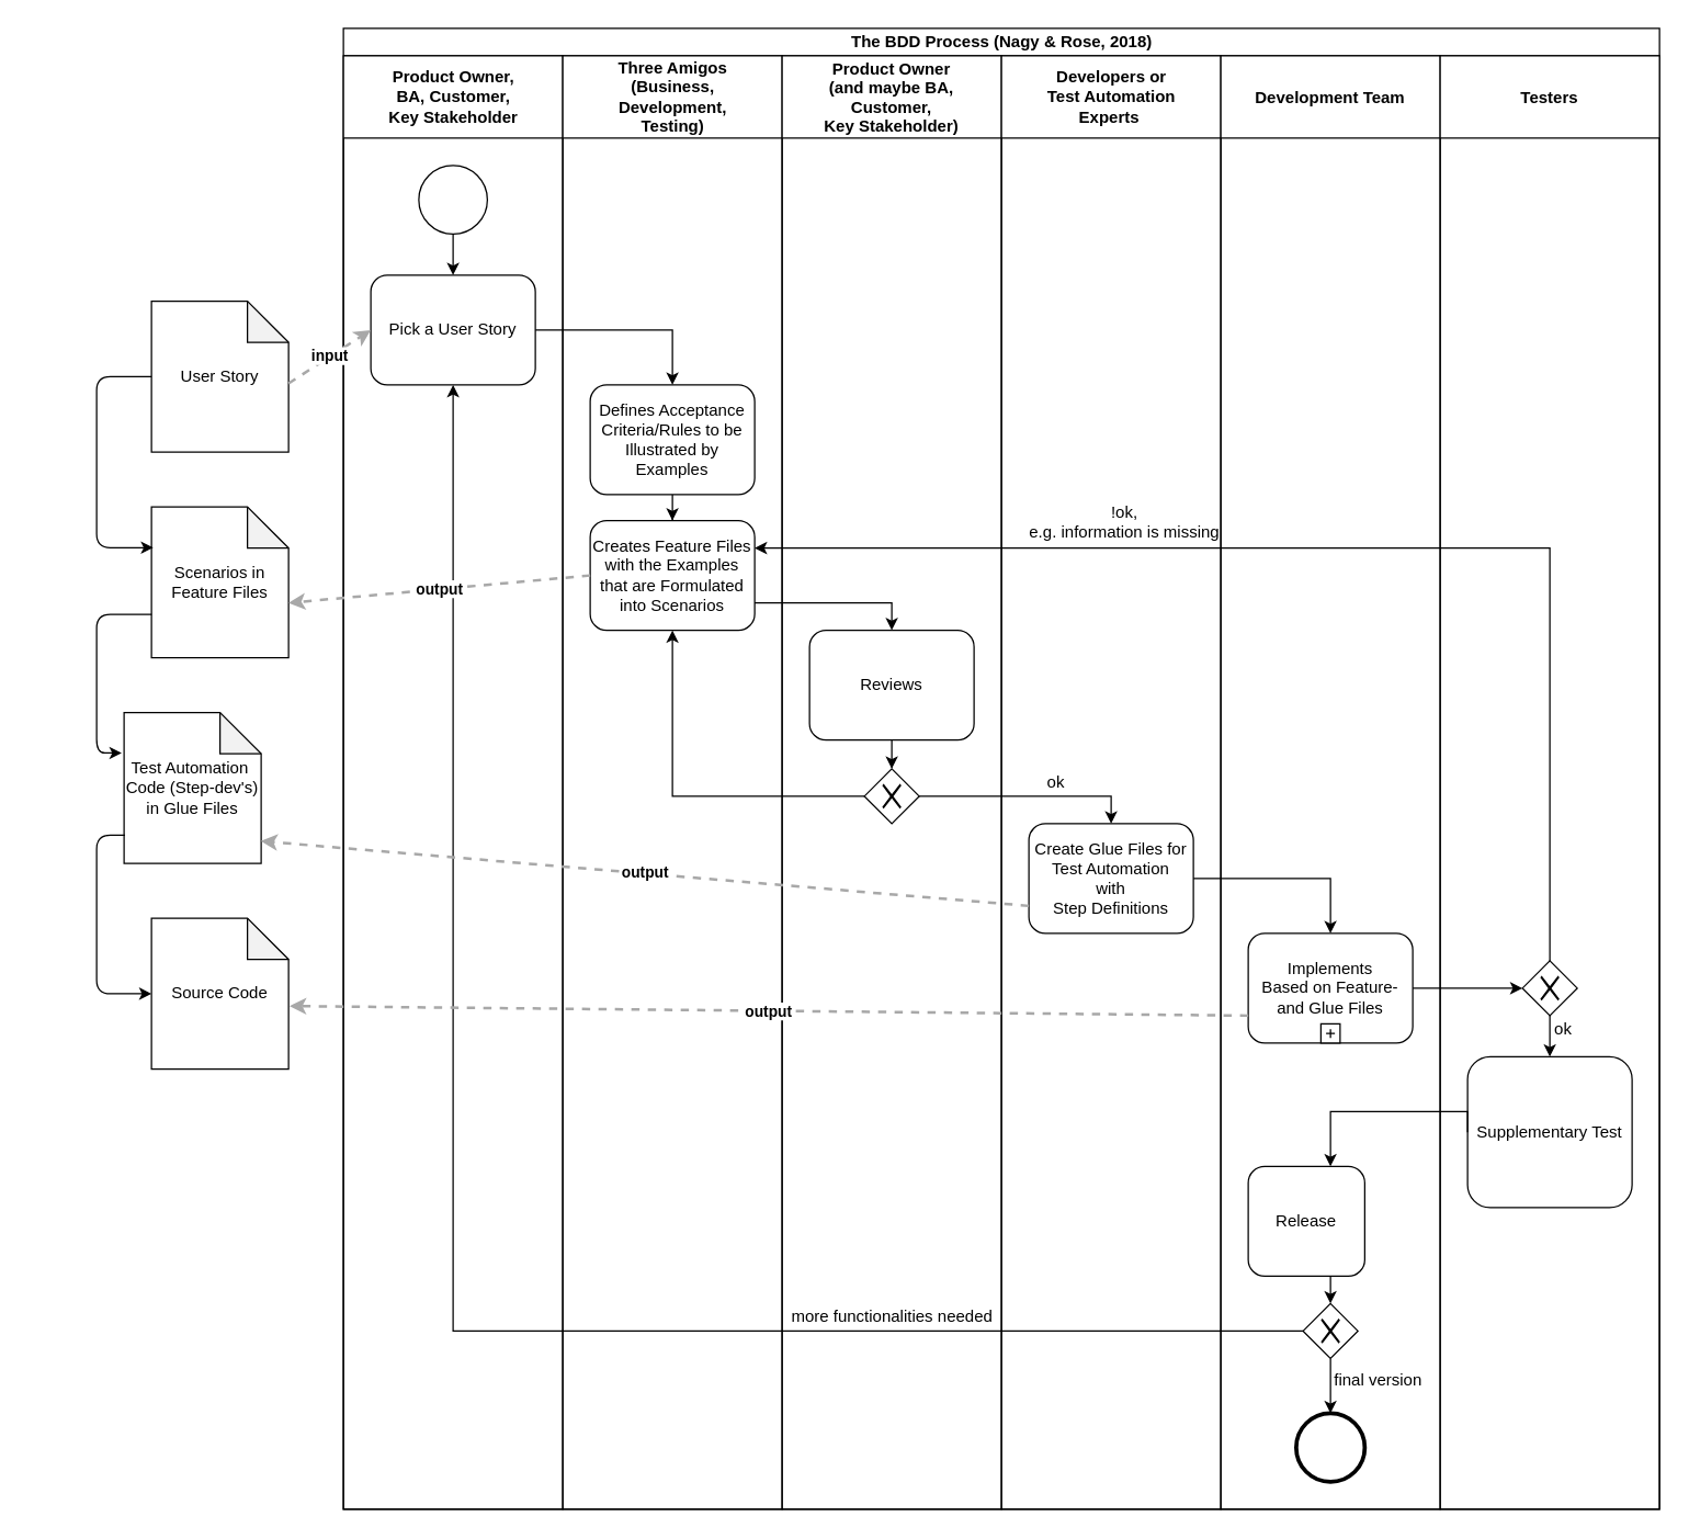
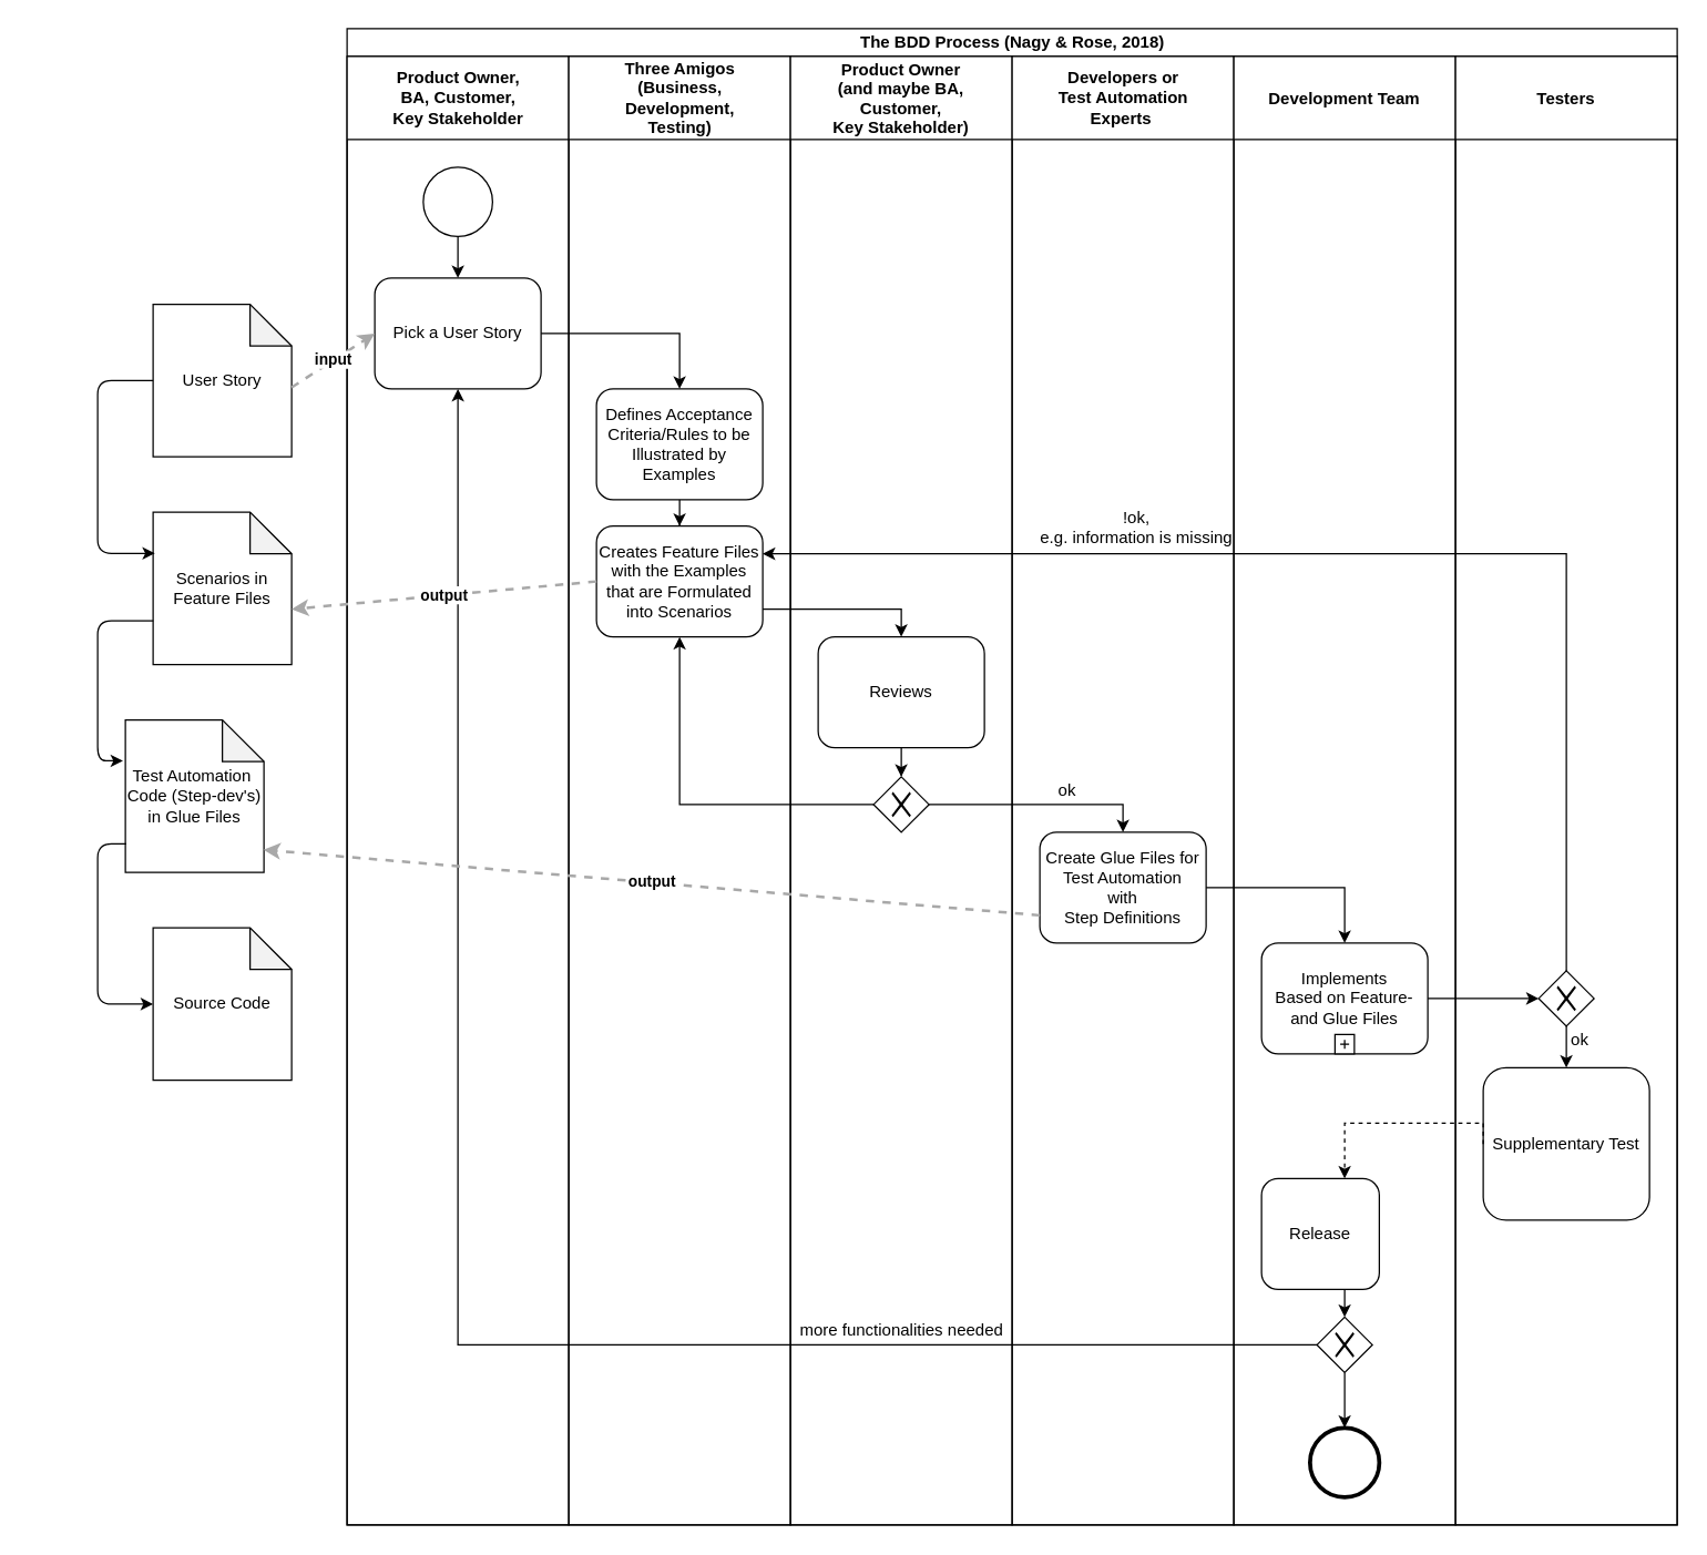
- <mxCell id="50" value="&lt;div style=&quot;text-align: left&quot;&gt;&lt;div style=&quot;text-align: center&quot;&gt;&lt;b&gt;output&lt;/b&gt;&lt;/div&gt;&lt;/div&gt;" style="edgeStyle=none;rounded=0;html=1;entryX=1.007;entryY=0.582;jettySize=auto;orthogonalLoop=1;strokeColor=#A8A8A8;strokeWidth=2;fontColor=#000000;jumpStyle=none;dashed=1;entryDx=0;entryDy=0;entryPerimeter=0;exitX=0;exitY=0.75;exitDx=0;exitDy=0;" parent="1" source="28" target="5" edge="1"><mxGeometry width="200" relative="1" as="geometry"><mxPoint x="910" y="829.36" as="sourcePoint" /><mxPoint x="220" y="700" as="targetPoint" /></mxGeometry></mxCell>
- <mxCell id="40" style="edgeStyle=orthogonalEdgeStyle;rounded=0;orthogonalLoop=1;jettySize=auto;html=1;exitX=0;exitY=0.5;exitDx=0;exitDy=0;" parent="6" source="35" target="30" edge="1"><mxGeometry relative="1" as="geometry"><Array as="points"><mxPoint x="720" y="790" /></Array></mxGeometry></mxCell>
+ <mxCell id="40" style="edgeStyle=orthogonalEdgeStyle;rounded=0;orthogonalLoop=1;jettySize=auto;html=1;exitX=0;exitY=0.5;exitDx=0;exitDy=0;dashed=1;" parent="6" source="35" target="30" edge="1"><mxGeometry relative="1" as="geometry"><Array as="points"><mxPoint x="720" y="790" /></Array></mxGeometry></mxCell>
- <mxCell id="32" value="final version" style="text;html=1;strokeColor=none;fillColor=none;align=center;verticalAlign=middle;whiteSpace=wrap;rounded=0;" parent="24" vertex="1"><mxGeometry x="70" y="956" width="90" height="20" as="geometry" /></mxCell>
